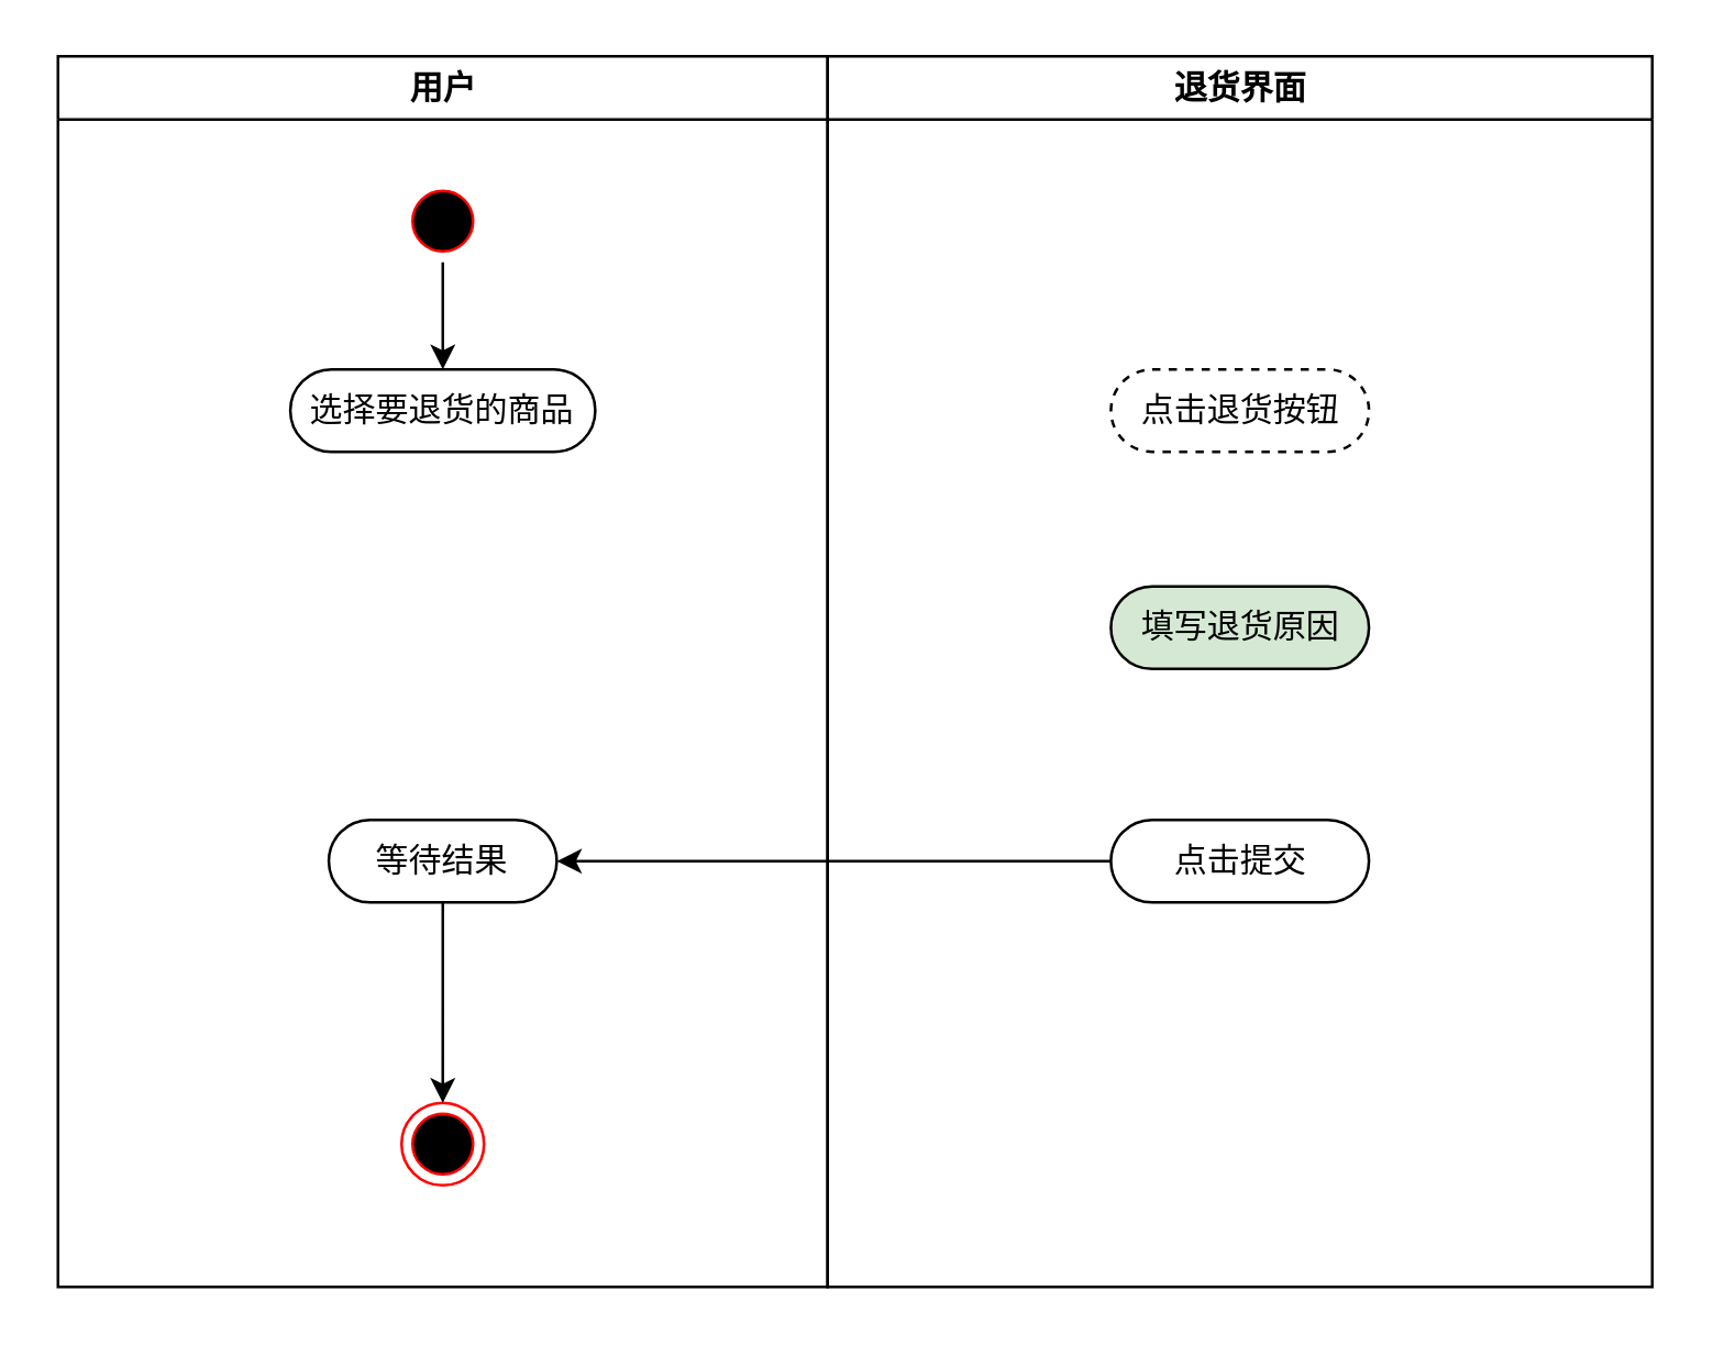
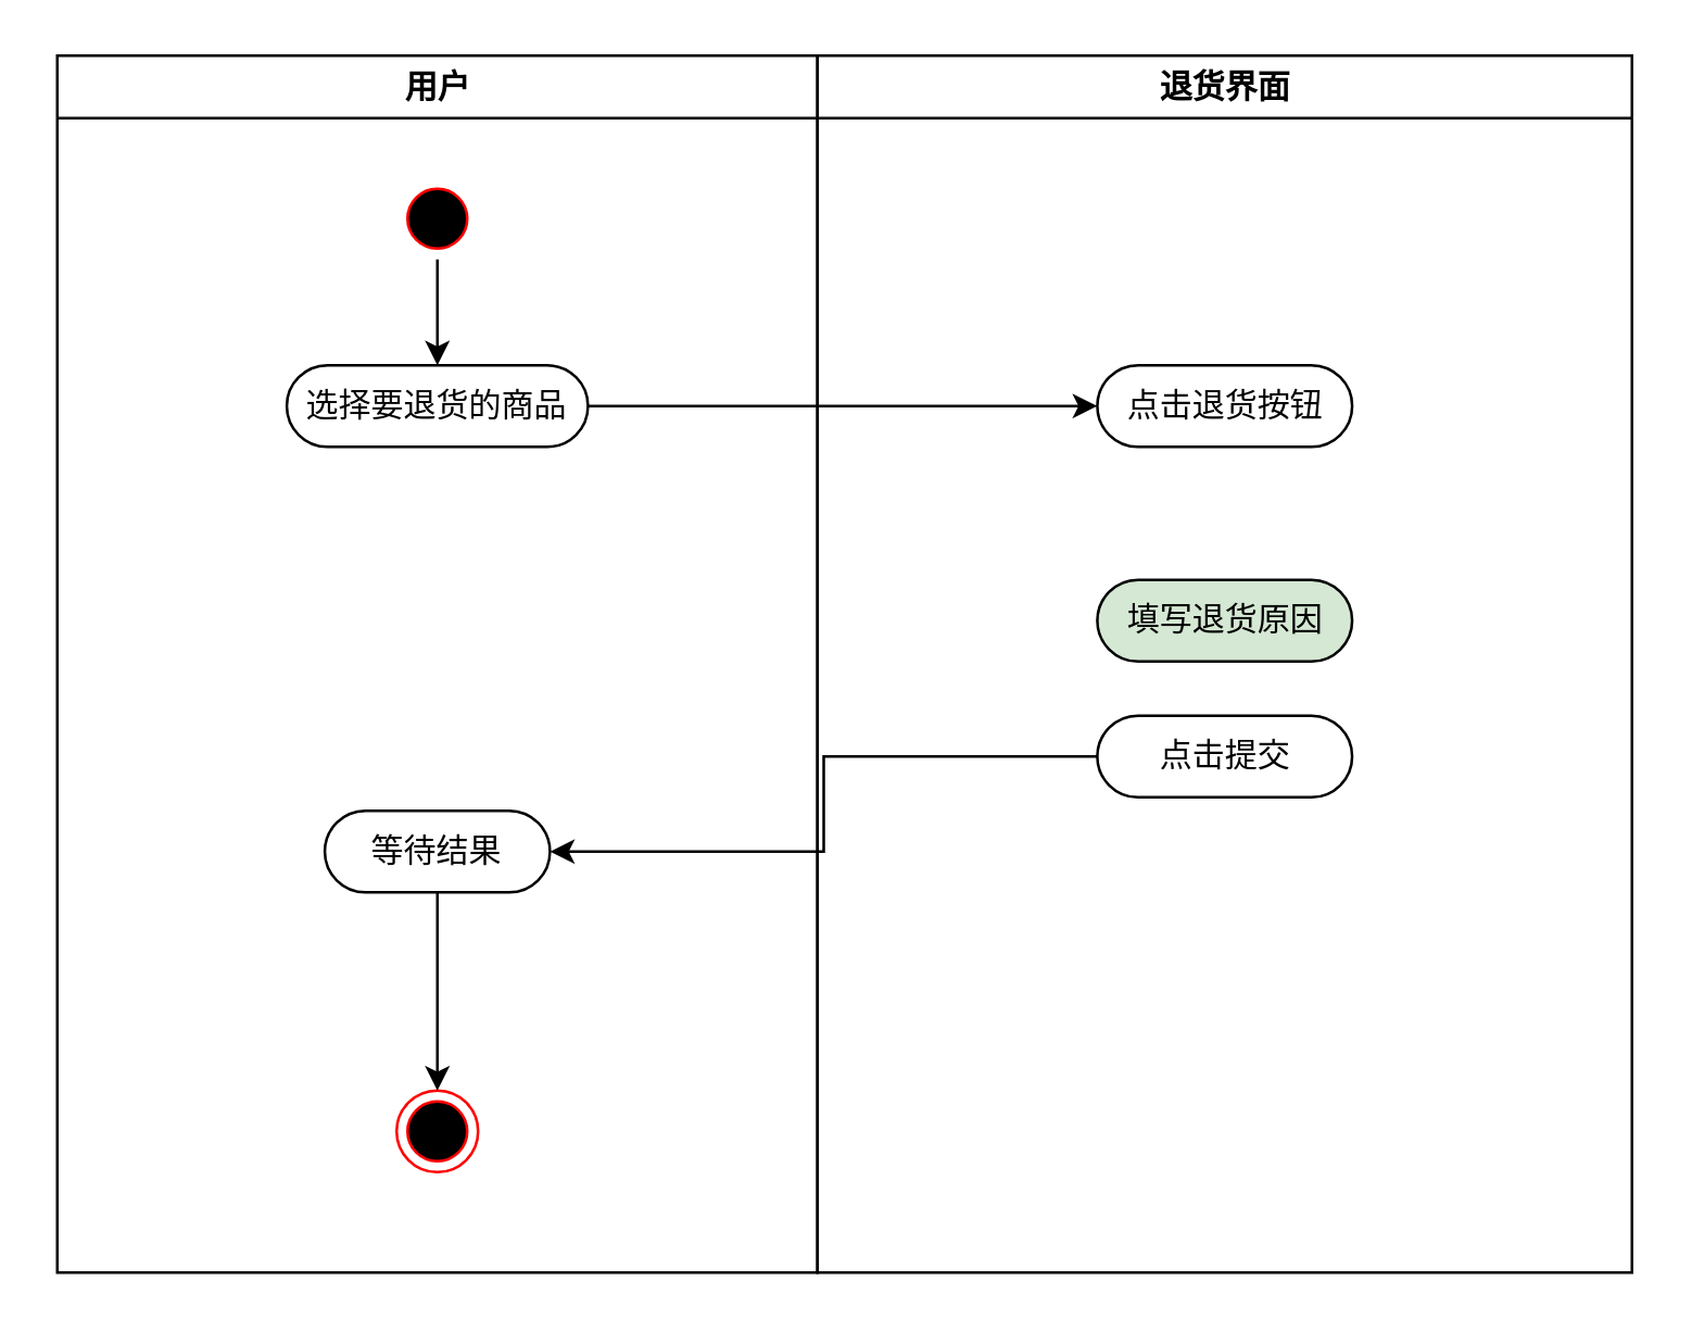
+ <mxCell id="13" style="edgeStyle=orthogonalEdgeStyle;rounded=0;orthogonalLoop=1;jettySize=auto;html=1;entryX=0;entryY=0.5;entryDx=0;entryDy=0;" edge="1" parent="1" source="6" target="10"><mxGeometry relative="1" as="geometry" /></mxCell>
- <mxCell id="10" value="点击退货按钮" style="rounded=1;whiteSpace=wrap;html=1;arcSize=50;dashed=1;" vertex="1" parent="9"><mxGeometry x="103.07" y="114" width="93.87" height="30" as="geometry" /></mxCell>
+ <mxCell id="10" value="点击退货按钮" style="rounded=1;whiteSpace=wrap;html=1;arcSize=50;" vertex="1" parent="9"><mxGeometry x="103.07" y="114" width="93.87" height="30" as="geometry" /></mxCell>
- <mxCell id="12" value="点击提交" style="rounded=1;whiteSpace=wrap;html=1;arcSize=50;" vertex="1" parent="9"><mxGeometry x="103.06" y="278" width="93.87" height="30" as="geometry" /></mxCell>
+ <mxCell id="12" value="点击提交" style="rounded=1;whiteSpace=wrap;html=1;arcSize=50;" vertex="1" parent="9"><mxGeometry x="103.06" y="243" width="93.87" height="30" as="geometry" /></mxCell>
